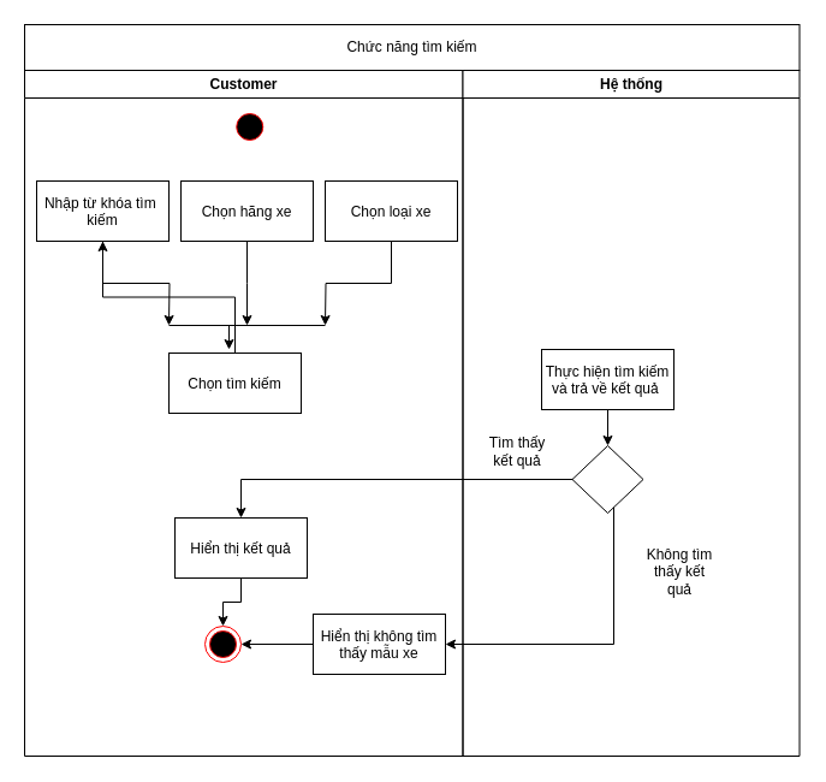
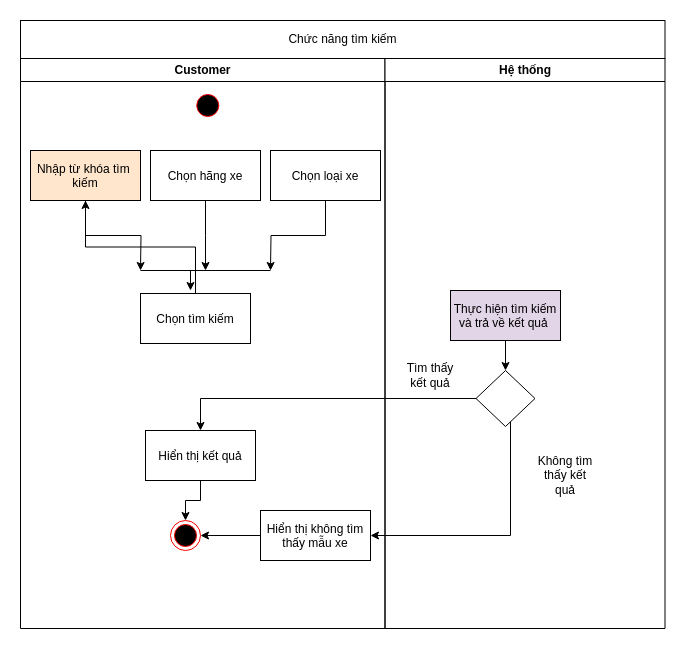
- <mxCell id="5" value="Nhập từ khóa tìm &#10;kiếm" style="" parent="2" vertex="1"><mxGeometry x="10" y="92" width="110" height="50" as="geometry" /></mxCell>
+ <mxCell id="5" value="Nhập từ khóa tìm &#10;kiếm" style="fillColor=#ffe6cc;" parent="2" vertex="1"><mxGeometry x="10" y="92" width="110" height="50" as="geometry" /></mxCell>
- <mxCell id="19" value="Thực hiện tìm kiếm&#10;và trả về kết quả " style="" parent="17" vertex="1"><mxGeometry x="65.5" y="232" width="110" height="50" as="geometry" /></mxCell>
+ <mxCell id="19" value="Thực hiện tìm kiếm&#10;và trả về kết quả " style="fillColor=#e1d5e7;" parent="17" vertex="1"><mxGeometry x="65.5" y="232" width="110" height="50" as="geometry" /></mxCell>
